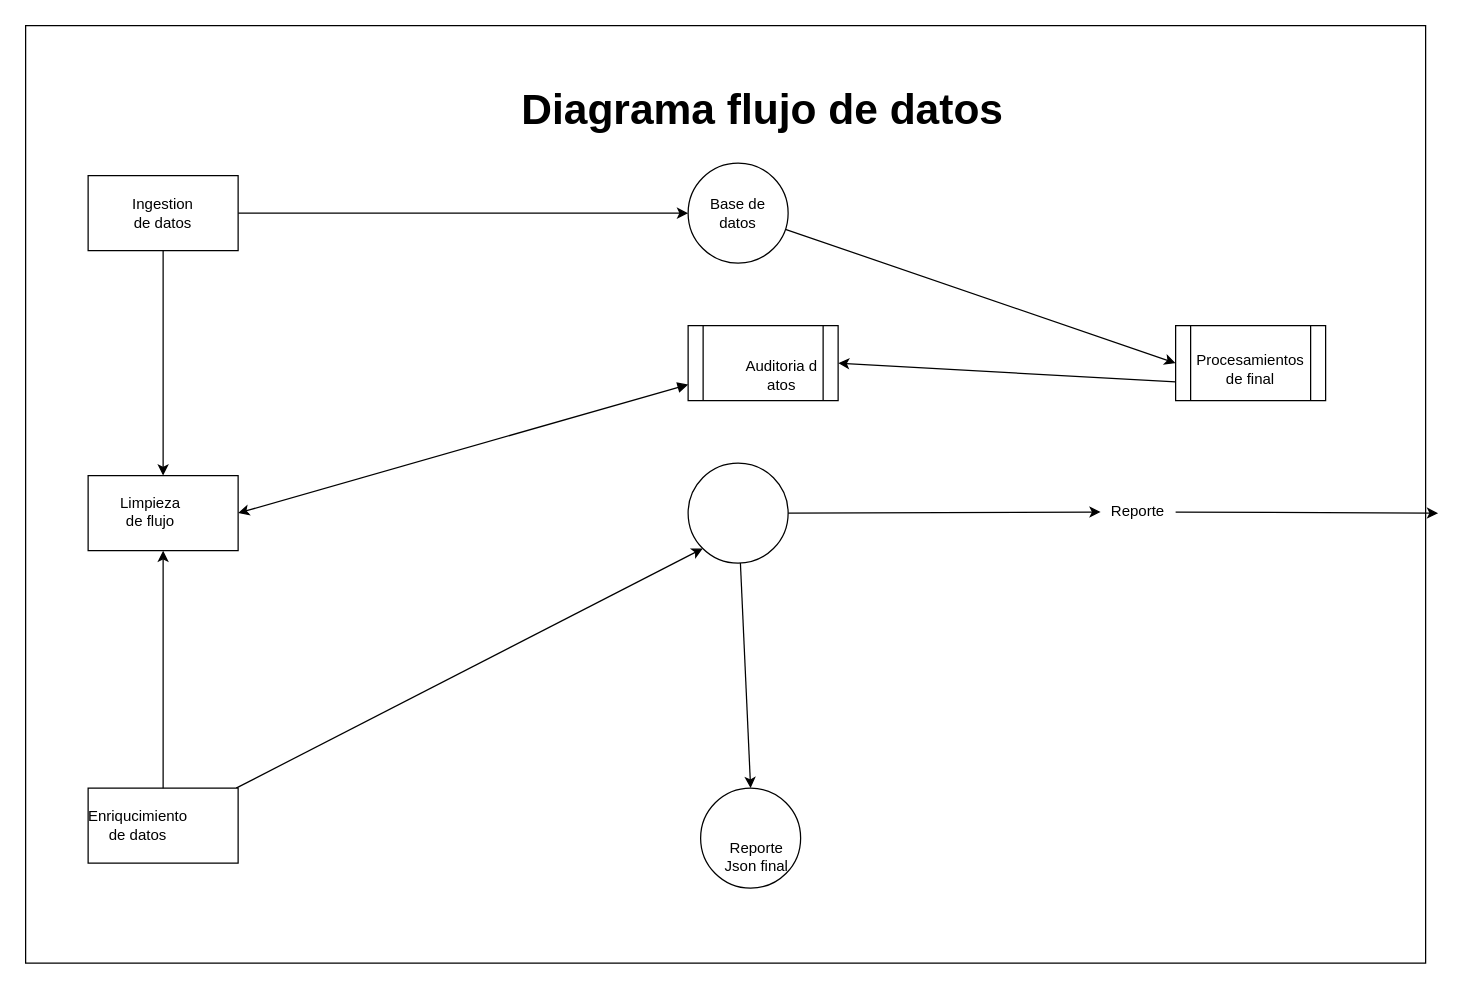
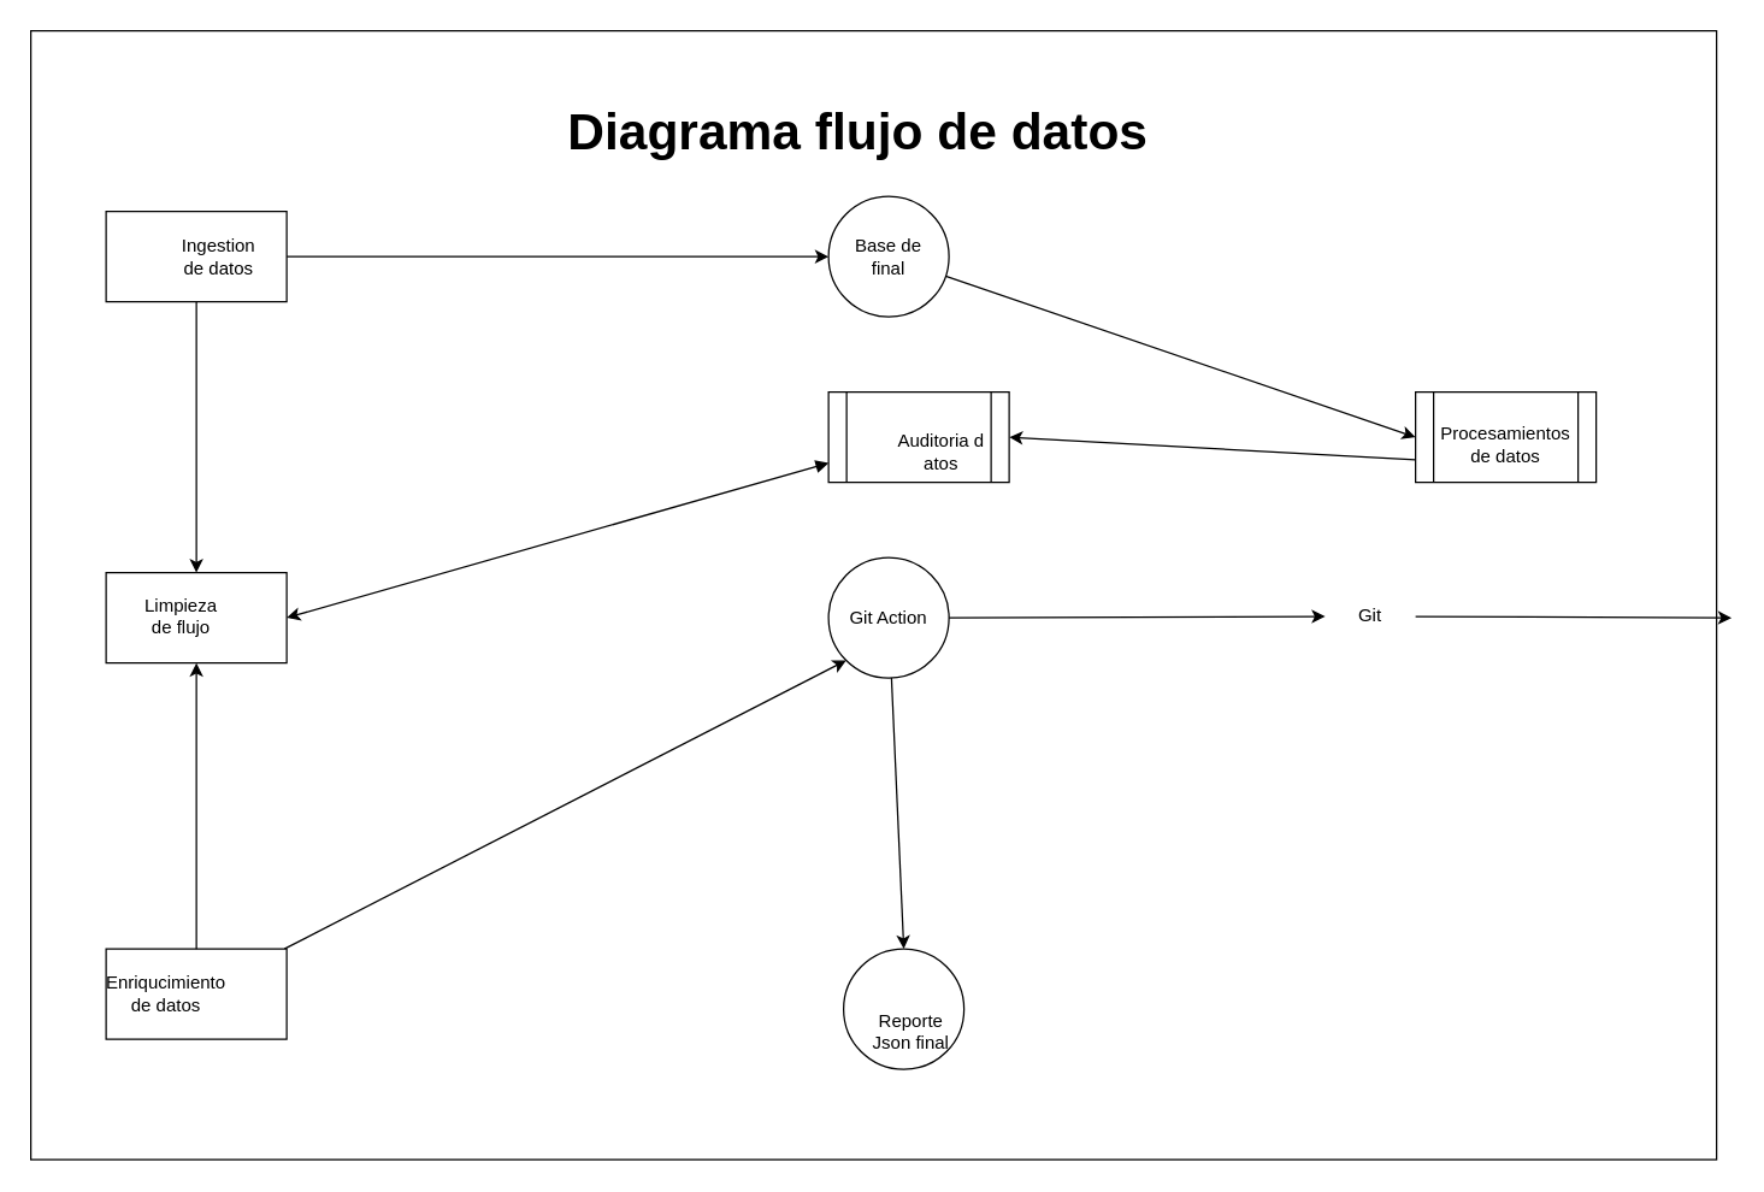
- <mxCell id="30" value="&lt;h1 style=&quot;margin-top: 0px;&quot;&gt;Diagrama flujo de datos&lt;/h1&gt;" style="text;html=1;whiteSpace=wrap;overflow=hidden;rounded=0;fontStyle=1;fontSize=17;" vertex="1" parent="1"><mxGeometry x="415" y="60" width="400" height="50" as="geometry" /></mxCell>
+ <mxCell id="30" value="&lt;h1 style=&quot;margin-top: 0px;&quot;&gt;Diagrama flujo de datos&lt;/h1&gt;" style="text;html=1;whiteSpace=wrap;overflow=hidden;rounded=0;fontStyle=1;fontSize=17;" vertex="1" parent="1"><mxGeometry x="375" y="60" width="400" height="50" as="geometry" /></mxCell>
- <mxCell id="14" value="Ingestion de datos" style="text;html=1;align=center;verticalAlign=middle;whiteSpace=wrap;rounded=0;" vertex="1" parent="1"><mxGeometry x="100" y="155" width="60" height="30" as="geometry" /></mxCell>
+ <mxCell id="14" value="Ingestion de datos" style="text;html=1;align=center;verticalAlign=middle;whiteSpace=wrap;rounded=0;" vertex="1" parent="1"><mxGeometry x="115" y="155" width="60" height="30" as="geometry" /></mxCell>
- <mxCell id="24" value="Base de datos" style="text;html=1;align=center;verticalAlign=middle;whiteSpace=wrap;rounded=0;" vertex="1" parent="1"><mxGeometry x="560" y="155" width="60" height="30" as="geometry" /></mxCell>
+ <mxCell id="24" value="Base de final" style="text;html=1;align=center;verticalAlign=middle;whiteSpace=wrap;rounded=0;" vertex="1" parent="1"><mxGeometry x="560" y="155" width="60" height="30" as="geometry" /></mxCell>
- <mxCell id="27" value="Procesamientos de final" style="text;html=1;align=center;verticalAlign=middle;whiteSpace=wrap;rounded=0;" vertex="1" parent="1"><mxGeometry x="970" y="280" width="60" height="30" as="geometry" /></mxCell>
+ <mxCell id="27" value="Procesamientos de datos" style="text;html=1;align=center;verticalAlign=middle;whiteSpace=wrap;rounded=0;" vertex="1" parent="1"><mxGeometry x="970" y="280" width="60" height="30" as="geometry" /></mxCell>
- <mxCell id="23" value="Reporte" style="text;html=1;align=center;verticalAlign=middle;whiteSpace=wrap;rounded=0;" vertex="1" parent="1"><mxGeometry x="880" y="394" width="60" height="30" as="geometry" /></mxCell>
+ <mxCell id="23" value="Git" style="text;html=1;align=center;verticalAlign=middle;whiteSpace=wrap;rounded=0;" vertex="1" parent="1"><mxGeometry x="880" y="394" width="60" height="30" as="geometry" /></mxCell>
+ <mxCell id="28" value="Git Action" style="text;html=1;align=center;verticalAlign=middle;whiteSpace=wrap;rounded=0;" vertex="1" parent="1"><mxGeometry x="560" y="395" width="60" height="30" as="geometry" /></mxCell>
